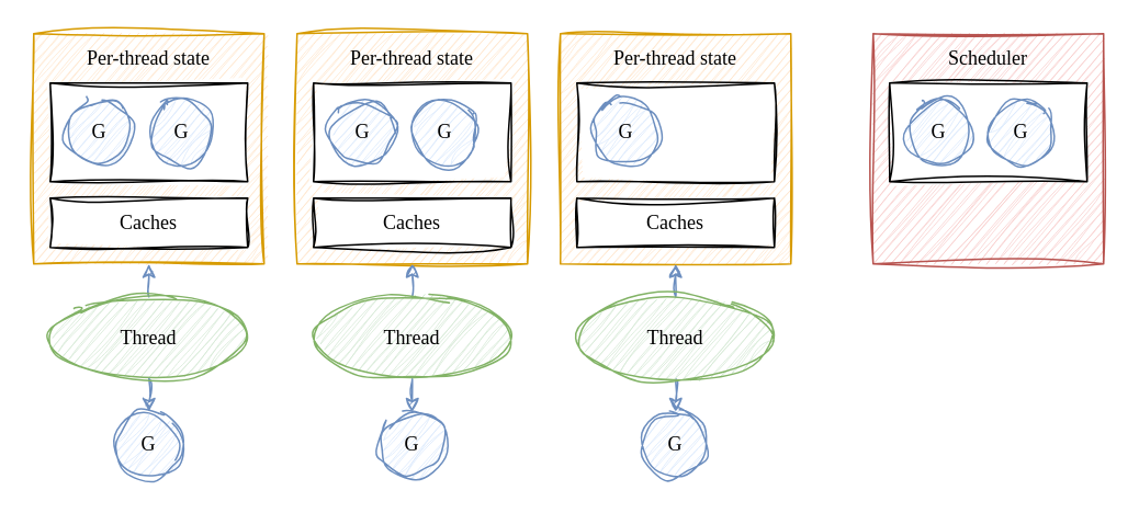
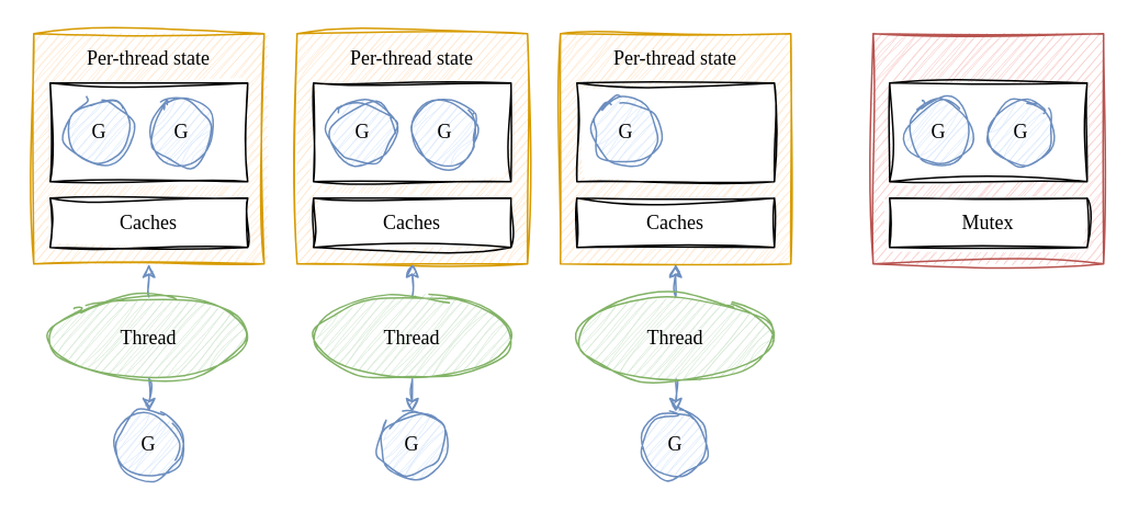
- <mxCell id="15" value="Scheduler" style="text;align=center;verticalAlign=middle;whiteSpace=wrap;rounded=0;fontFamily=Fira Code;fontSource=https%3A%2F%2Ffonts.googleapis.com%2Fcss%3Ffamily%3DFira%2BCode;fontSize=12;html=1;sketch=1;curveFitting=1;jiggle=2;" vertex="1" parent="1"><mxGeometry x="540" y="20" width="120" height="30" as="geometry" /></mxCell>
+ <mxCell id="17" value="Mutex" style="rounded=0;whiteSpace=wrap;sketch=1;curveFitting=1;jiggle=2;fontFamily=Fira Code;fontSource=https%3A%2F%2Ffonts.googleapis.com%2Fcss%3Ffamily%3DFira%2BCode;fontSize=12;html=1;" vertex="1" parent="1"><mxGeometry x="540" y="120" width="120" height="30" as="geometry" /></mxCell>
